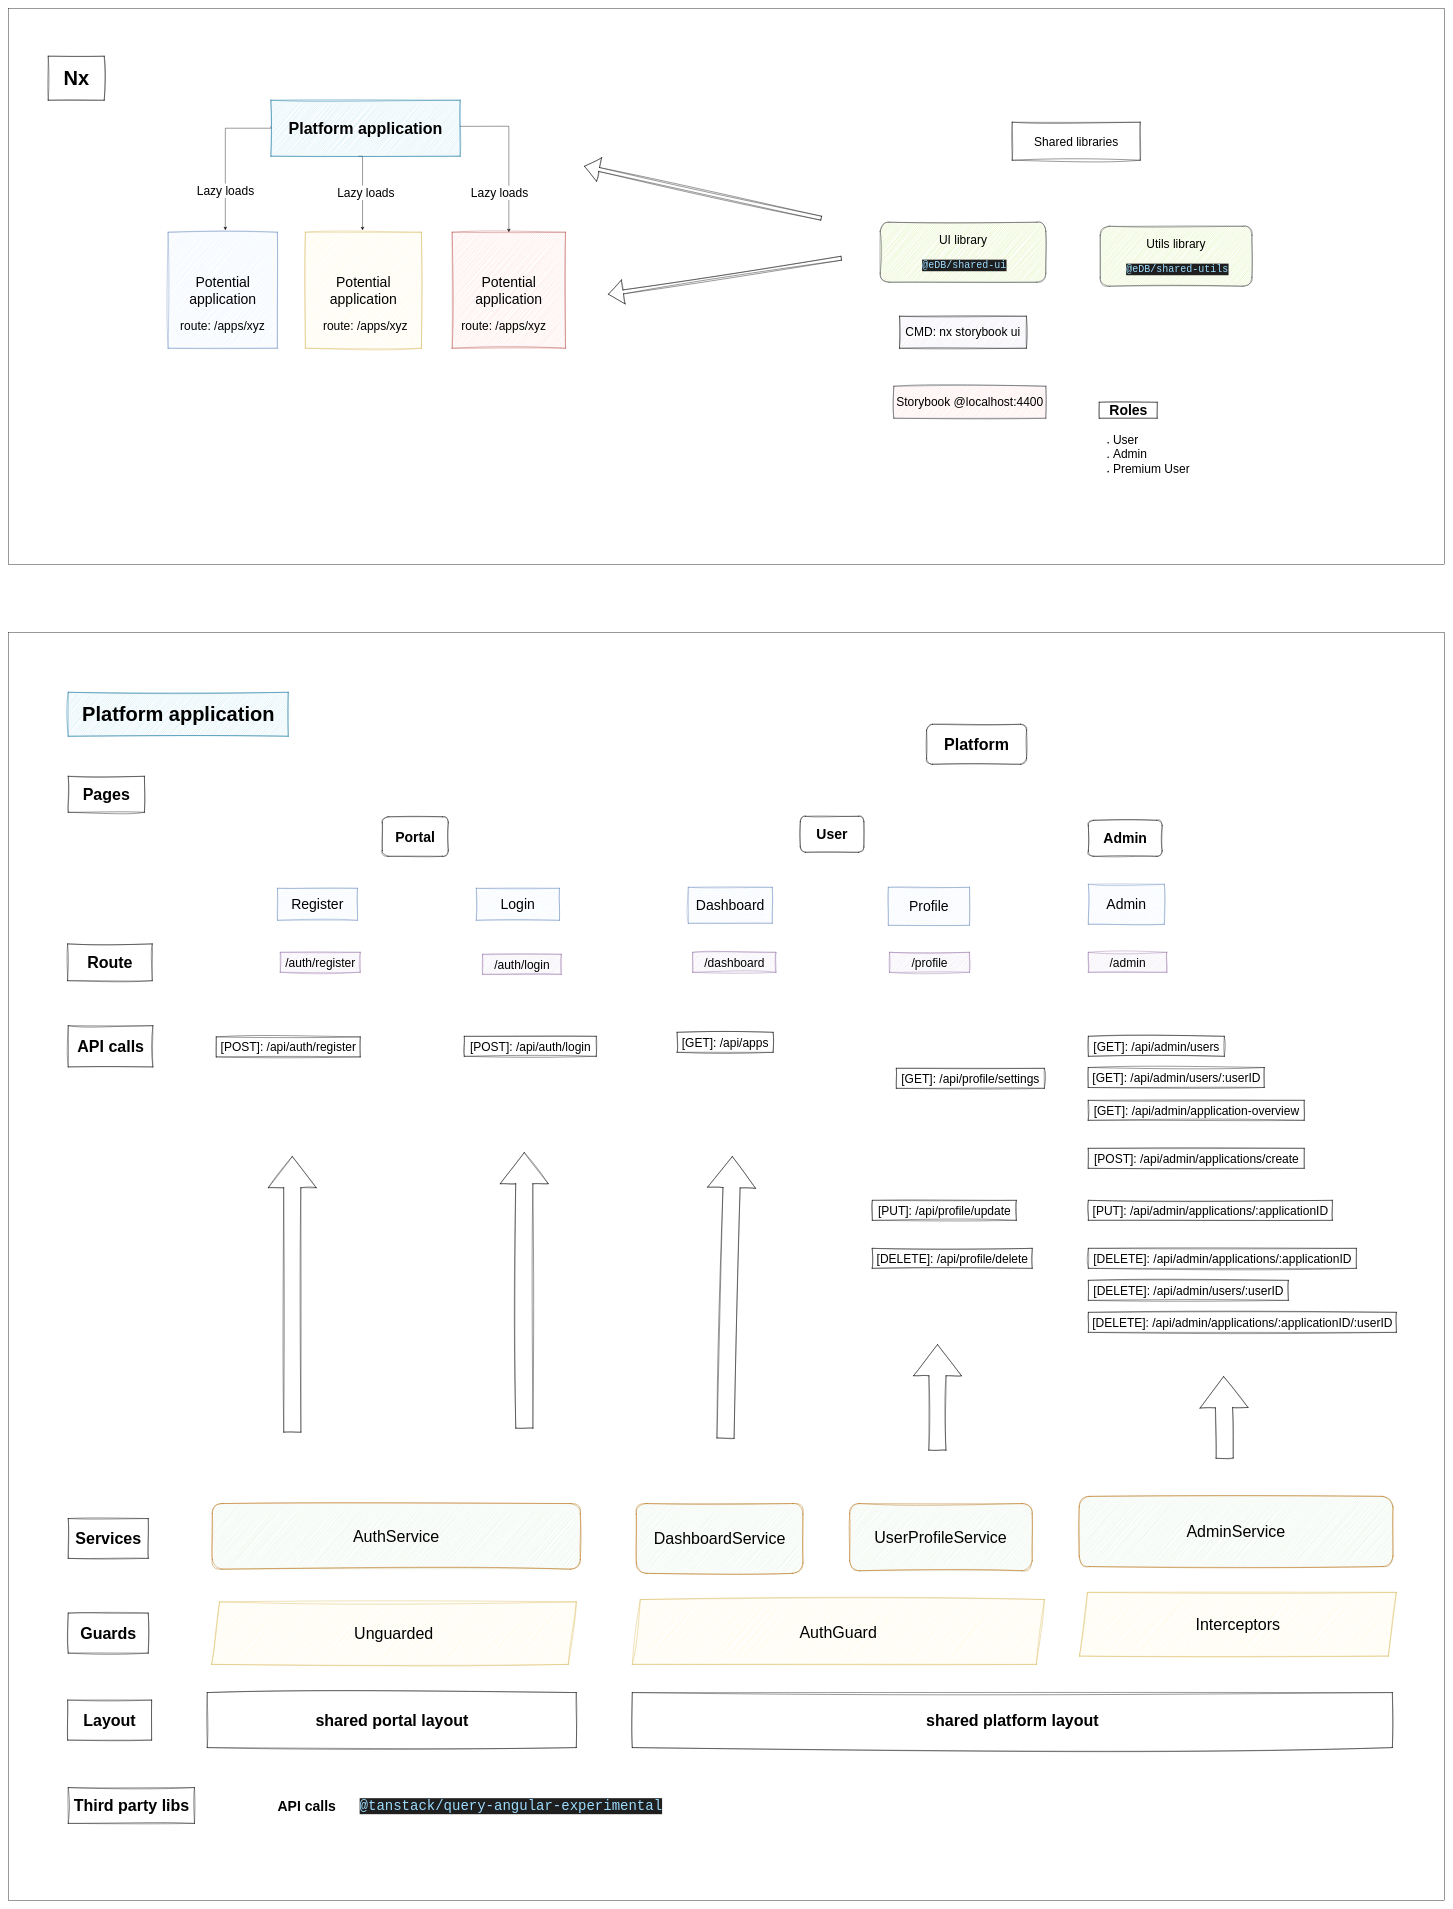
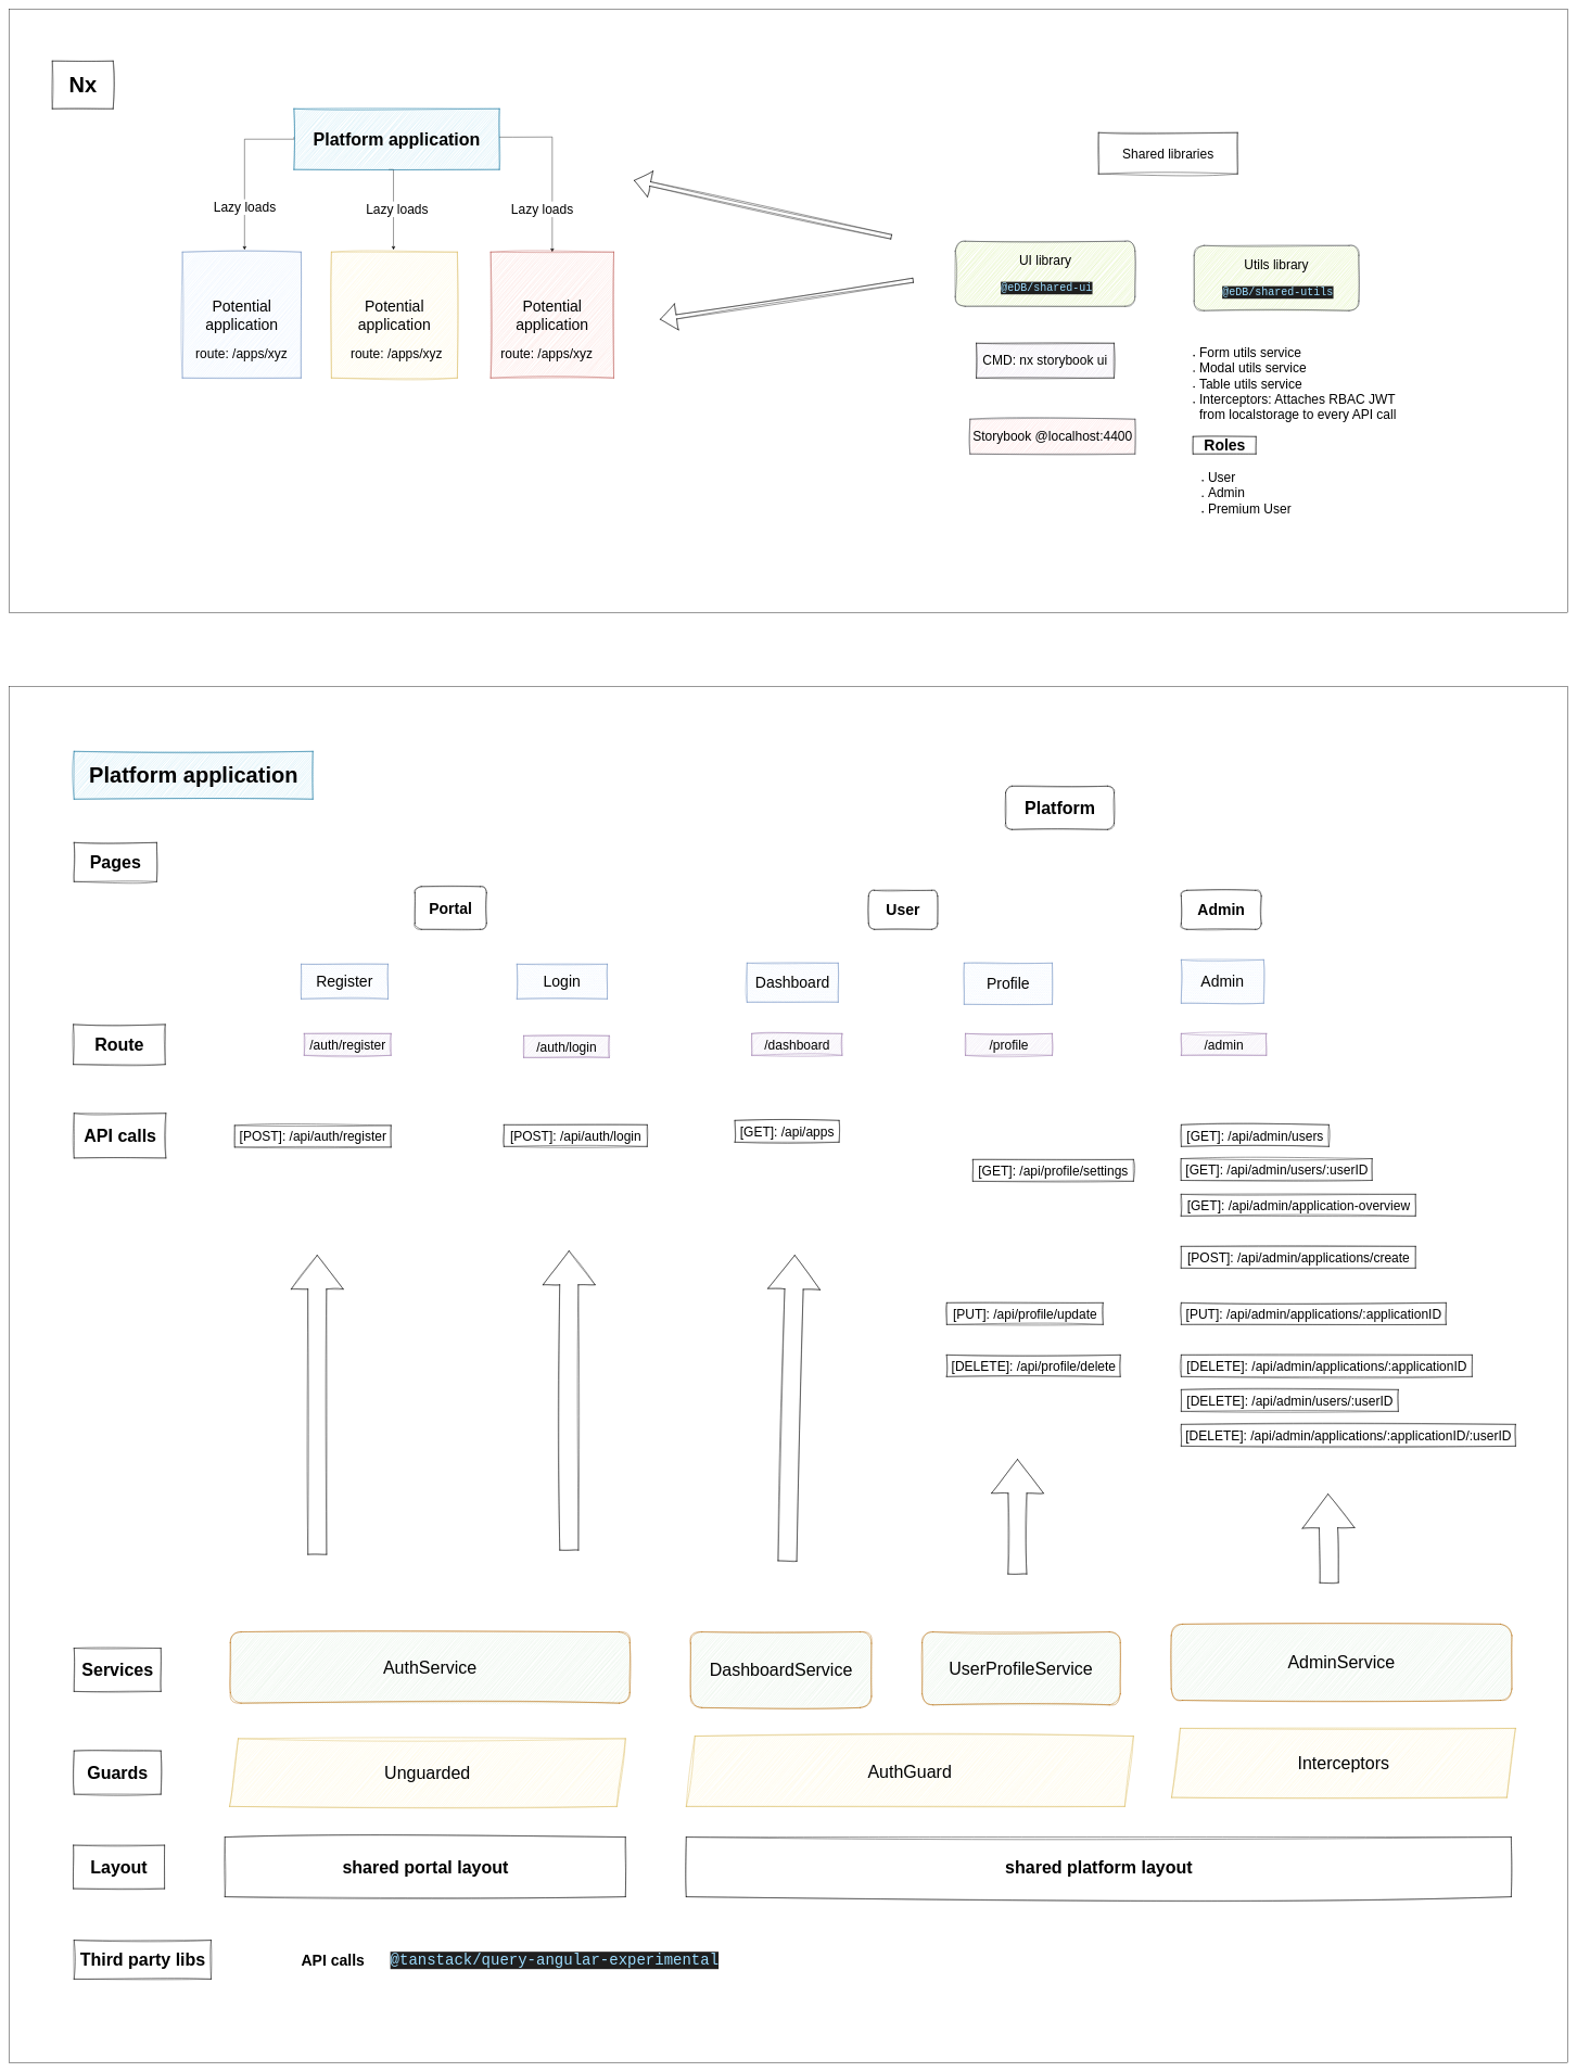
+ <mxCell id="20" value="&lt;ul&gt;&lt;li&gt;&lt;font style=&quot;font-size: 30px;&quot;&gt;Form utils service&lt;/font&gt;&lt;/li&gt;&lt;li&gt;&lt;font style=&quot;font-size: 30px;&quot;&gt;Modal utils service&lt;/font&gt;&lt;/li&gt;&lt;li&gt;&lt;font style=&quot;font-size: 30px;&quot;&gt;Table utils service&amp;nbsp;&lt;/font&gt;&lt;/li&gt;&lt;li&gt;&lt;font style=&quot;font-size: 30px;&quot;&gt;Interceptors: Attaches RBAC&amp;nbsp;JWT from localstorage to every API call&lt;/font&gt;&lt;/li&gt;&lt;/ul&gt;" style="text;strokeColor=none;fillColor=none;html=1;whiteSpace=wrap;verticalAlign=middle;overflow=hidden;perimeterSpacing=0;spacing=2;spacingBottom=0;movable=1;resizable=1;rotatable=1;deletable=1;editable=1;locked=0;connectable=1;" parent="1" vertex="1"><mxGeometry x="2719.68" y="765" width="540" height="235" as="geometry" /></mxCell>
- <mxCell id="59" value="&lt;font style=&quot;font-size: 35px;&quot;&gt;User&lt;/font&gt;" style="text;strokeColor=default;fillColor=none;html=1;fontSize=24;fontStyle=1;verticalAlign=middle;align=center;rounded=1;sketch=1;curveFitting=1;jiggle=2;movable=1;resizable=1;rotatable=1;deletable=1;editable=1;locked=0;connectable=1;" parent="1" vertex="1"><mxGeometry x="2000" y="2040" width="158.9" height="90" as="geometry" /></mxCell>
+ <mxCell id="59" value="&lt;font style=&quot;font-size: 35px;&quot;&gt;User&lt;/font&gt;" style="text;strokeColor=default;fillColor=none;html=1;fontSize=24;fontStyle=1;verticalAlign=middle;align=center;rounded=1;sketch=1;curveFitting=1;jiggle=2;movable=1;resizable=1;rotatable=1;deletable=1;editable=1;locked=0;connectable=1;" parent="1" vertex="1"><mxGeometry x="2000" y="2050" width="158.9" height="90" as="geometry" /></mxCell>
